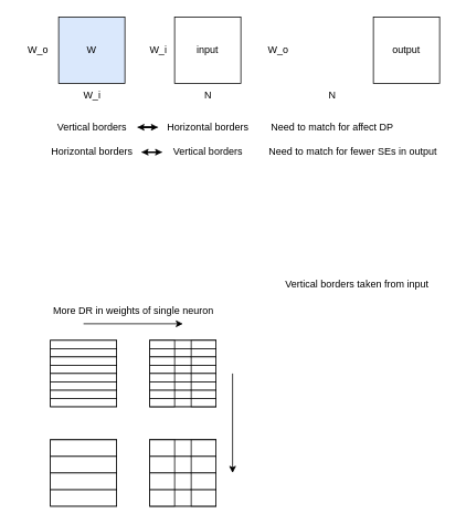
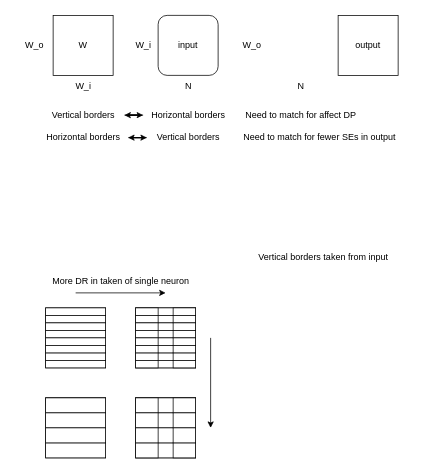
- <mxCell id="2" value="W" style="whiteSpace=wrap;html=1;aspect=fixed;fillColor=#dae8fc;" parent="1" vertex="1"><mxGeometry x="70" y="20" width="80" height="80" as="geometry" /></mxCell>
+ <mxCell id="2" value="W" style="whiteSpace=wrap;html=1;aspect=fixed;" parent="1" vertex="1"><mxGeometry x="70" y="20" width="80" height="80" as="geometry" /></mxCell>
- <mxCell id="3" value="input" style="whiteSpace=wrap;html=1;aspect=fixed;" parent="1" vertex="1"><mxGeometry x="210" y="20" width="80" height="80" as="geometry" /></mxCell>
+ <mxCell id="3" value="input" style="whiteSpace=wrap;html=1;aspect=fixed;rounded=1;" parent="1" vertex="1"><mxGeometry x="210" y="20" width="80" height="80" as="geometry" /></mxCell>
- <mxCell id="78" value="More DR in weights of single neuron" style="text;html=1;align=center;verticalAlign=middle;resizable=0;points=[];autosize=1;strokeColor=none;fillColor=none;" parent="1" vertex="1"><mxGeometry x="50" y="360" width="220" height="30" as="geometry" /></mxCell>
+ <mxCell id="78" value="More DR in taken of single neuron" style="text;html=1;align=center;verticalAlign=middle;resizable=0;points=[];autosize=1;strokeColor=none;fillColor=none;" parent="1" vertex="1"><mxGeometry x="50" y="360" width="220" height="30" as="geometry" /></mxCell>
